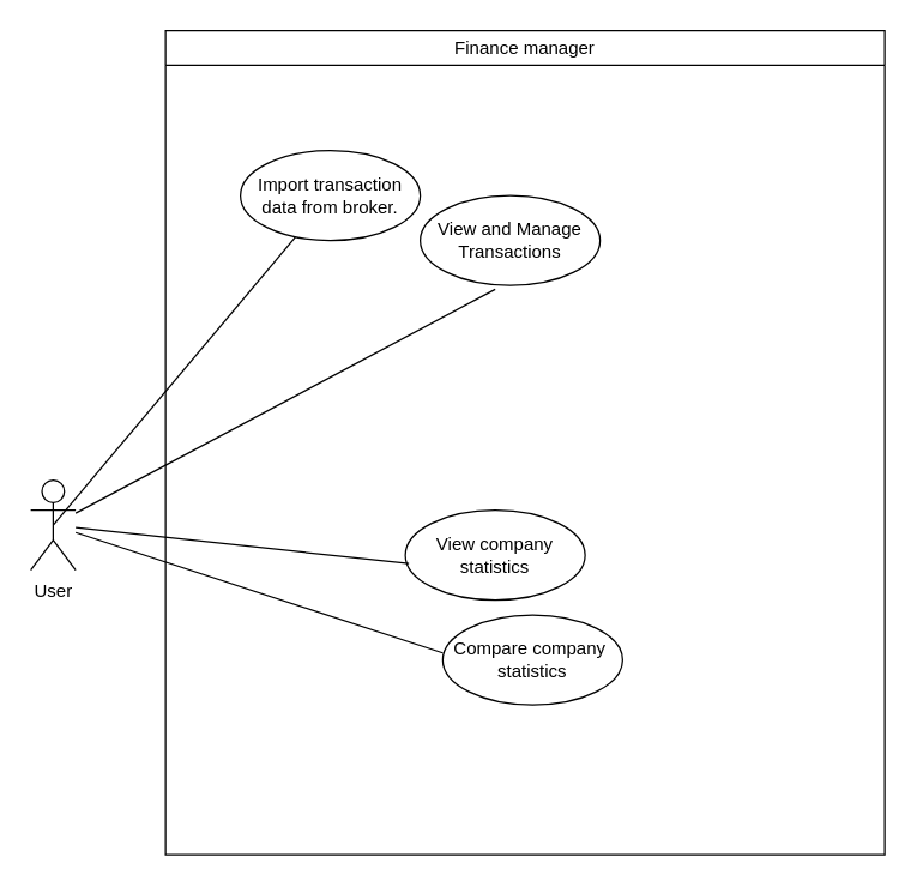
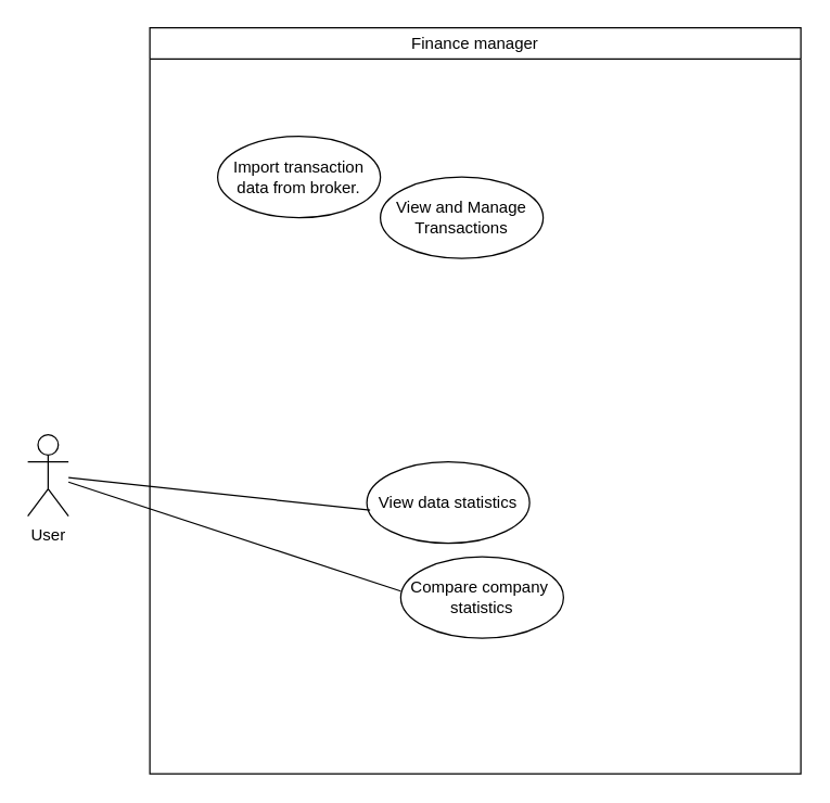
- <mxCell id="8" value="" style="endArrow=none;html=1;rounded=0;exitX=0.5;exitY=0.5;exitDx=0;exitDy=0;exitPerimeter=0;" edge="1" parent="1" source="7" target="3"><mxGeometry width="50" height="50" relative="1" as="geometry"><mxPoint x="130" y="330" as="sourcePoint" /><mxPoint x="180" y="280" as="targetPoint" /></mxGeometry></mxCell>
- <mxCell id="9" value="" style="endArrow=none;html=1;rounded=0;entryX=0.417;entryY=1.043;entryDx=0;entryDy=0;entryPerimeter=0;" edge="1" parent="1" source="7" target="4"><mxGeometry width="50" height="50" relative="1" as="geometry"><mxPoint x="410" y="360" as="sourcePoint" /><mxPoint x="460" y="310" as="targetPoint" /></mxGeometry></mxCell>
- <mxCell id="5" value="View company statistics" style="ellipse;whiteSpace=wrap;html=1;" vertex="1" parent="2"><mxGeometry x="160" y="320" width="120" height="60" as="geometry" /></mxCell>
+ <mxCell id="5" value="View data statistics" style="ellipse;whiteSpace=wrap;html=1;" vertex="1" parent="2"><mxGeometry x="160" y="320" width="120" height="60" as="geometry" /></mxCell>
